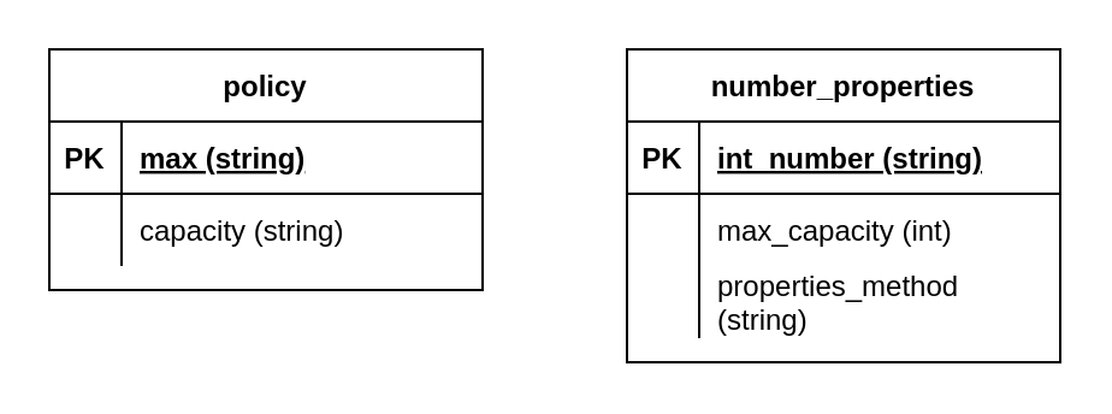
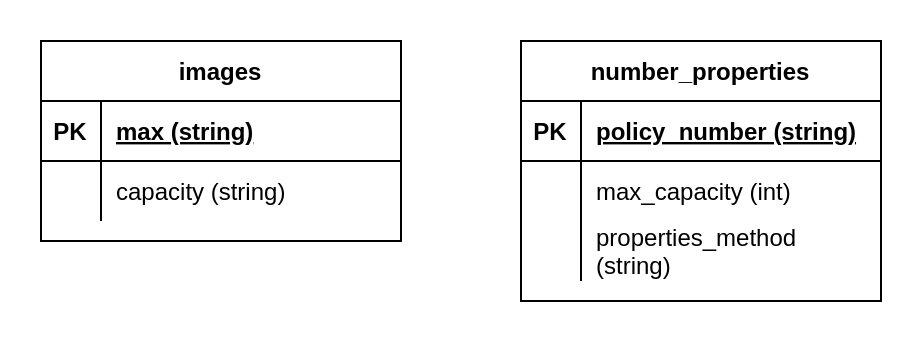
- <mxCell id="2" value="policy" style="shape=table;startSize=30;container=1;collapsible=1;childLayout=tableLayout;fixedRows=1;rowLines=0;fontStyle=1;align=center;resizeLast=1;" parent="1" vertex="1"><mxGeometry x="20" y="20" width="180" height="100" as="geometry"><mxRectangle x="40" y="120" width="80" height="30" as="alternateBounds" /></mxGeometry></mxCell>
+ <mxCell id="2" value="images" style="shape=table;startSize=30;container=1;collapsible=1;childLayout=tableLayout;fixedRows=1;rowLines=0;fontStyle=1;align=center;resizeLast=1;" parent="1" vertex="1"><mxGeometry x="20" y="20" width="180" height="100" as="geometry"><mxRectangle x="40" y="120" width="80" height="30" as="alternateBounds" /></mxGeometry></mxCell>
- <mxCell id="12" value="int_number (string)" style="shape=partialRectangle;connectable=0;fillColor=none;top=0;left=0;bottom=0;right=0;align=left;spacingLeft=6;fontStyle=5;overflow=hidden;" parent="10" vertex="1"><mxGeometry x="30" width="150" height="30" as="geometry"><mxRectangle width="150" height="30" as="alternateBounds" /></mxGeometry></mxCell>
+ <mxCell id="12" value="policy_number (string)" style="shape=partialRectangle;connectable=0;fillColor=none;top=0;left=0;bottom=0;right=0;align=left;spacingLeft=6;fontStyle=5;overflow=hidden;" parent="10" vertex="1"><mxGeometry x="30" width="150" height="30" as="geometry"><mxRectangle width="150" height="30" as="alternateBounds" /></mxGeometry></mxCell>
